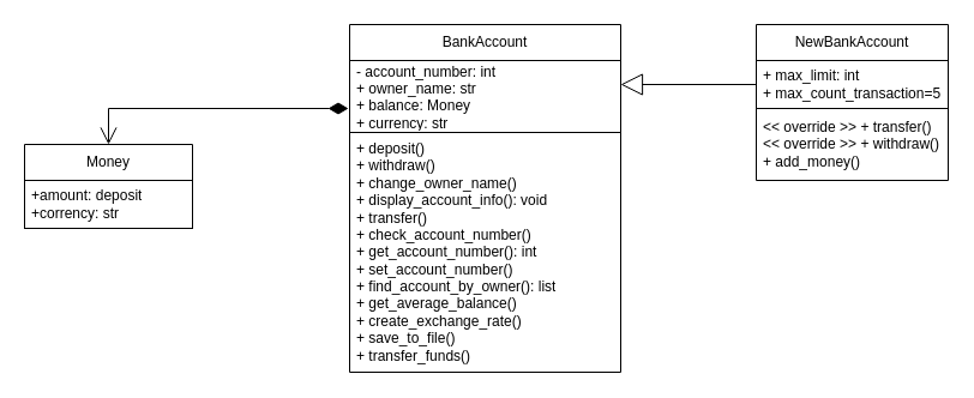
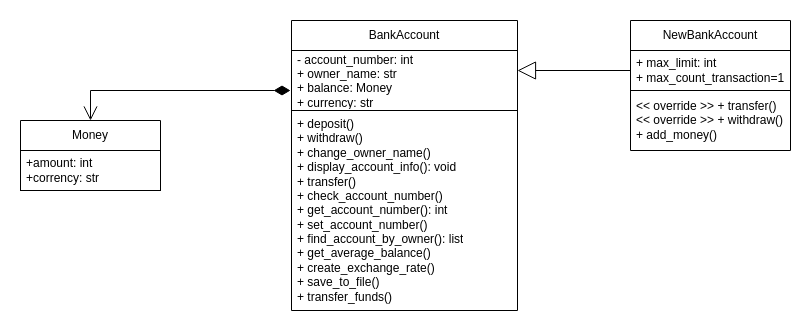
- <mxCell id="8" value="+ max_limit: int&lt;br&gt;+ max_count_transaction=5" style="text;strokeColor=default;fillColor=none;align=left;verticalAlign=middle;spacingLeft=4;spacingRight=4;overflow=hidden;points=[[0,0.5],[1,0.5]];portConstraint=eastwest;rotatable=0;whiteSpace=wrap;html=1;" vertex="1" parent="7"><mxGeometry y="30" width="160" height="40" as="geometry" /></mxCell>
+ <mxCell id="8" value="+ max_limit: int&lt;br&gt;+ max_count_transaction=1" style="text;strokeColor=default;fillColor=none;align=left;verticalAlign=middle;spacingLeft=4;spacingRight=4;overflow=hidden;points=[[0,0.5],[1,0.5]];portConstraint=eastwest;rotatable=0;whiteSpace=wrap;html=1;" vertex="1" parent="7"><mxGeometry y="30" width="160" height="40" as="geometry" /></mxCell>
- <mxCell id="3" value="+amount: deposit&lt;br&gt;+corrency: str" style="text;strokeColor=default;fillColor=none;align=left;verticalAlign=middle;spacingLeft=4;spacingRight=4;overflow=hidden;points=[[0,0.5],[1,0.5]];portConstraint=eastwest;rotatable=0;whiteSpace=wrap;html=1;" vertex="1" parent="2"><mxGeometry y="30" width="140" height="40" as="geometry" /></mxCell>
+ <mxCell id="3" value="+amount: int&lt;br&gt;+corrency: str" style="text;strokeColor=default;fillColor=none;align=left;verticalAlign=middle;spacingLeft=4;spacingRight=4;overflow=hidden;points=[[0,0.5],[1,0.5]];portConstraint=eastwest;rotatable=0;whiteSpace=wrap;html=1;" vertex="1" parent="2"><mxGeometry y="30" width="140" height="40" as="geometry" /></mxCell>
